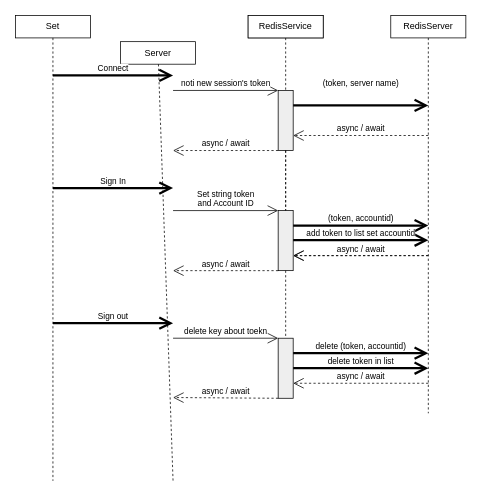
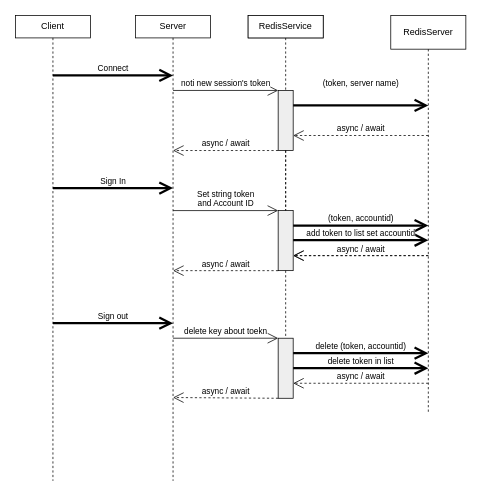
- <mxCell id="16" value="Set" style="shape=rect;html=1;whiteSpace=wrap;align=center;" vertex="1" parent="1"><mxGeometry x="20" y="20" width="100" height="30" as="geometry" /></mxCell>
+ <mxCell id="16" value="Client" style="shape=rect;html=1;whiteSpace=wrap;align=center;" vertex="1" parent="1"><mxGeometry x="20" y="20" width="100" height="30" as="geometry" /></mxCell>
- <mxCell id="11" value="RedisServer" style="shape=rect;html=1;whiteSpace=wrap;align=center;" vertex="1" parent="1"><mxGeometry x="520" y="20" width="100" height="30" as="geometry" /></mxCell>
+ <mxCell id="11" value="RedisServer" style="shape=rect;html=1;whiteSpace=wrap;align=center;" vertex="1" parent="1"><mxGeometry x="520" y="20" width="100" height="45" as="geometry" /></mxCell>
- <mxCell id="2" value="Server" style="shape=rect;html=1;whiteSpace=wrap;align=center;" vertex="1" parent="1"><mxGeometry x="160" y="55" width="100" height="30" as="geometry" /></mxCell>
+ <mxCell id="2" value="Server" style="shape=rect;html=1;whiteSpace=wrap;align=center;" vertex="1" parent="1"><mxGeometry x="180" y="20" width="100" height="30" as="geometry" /></mxCell>
